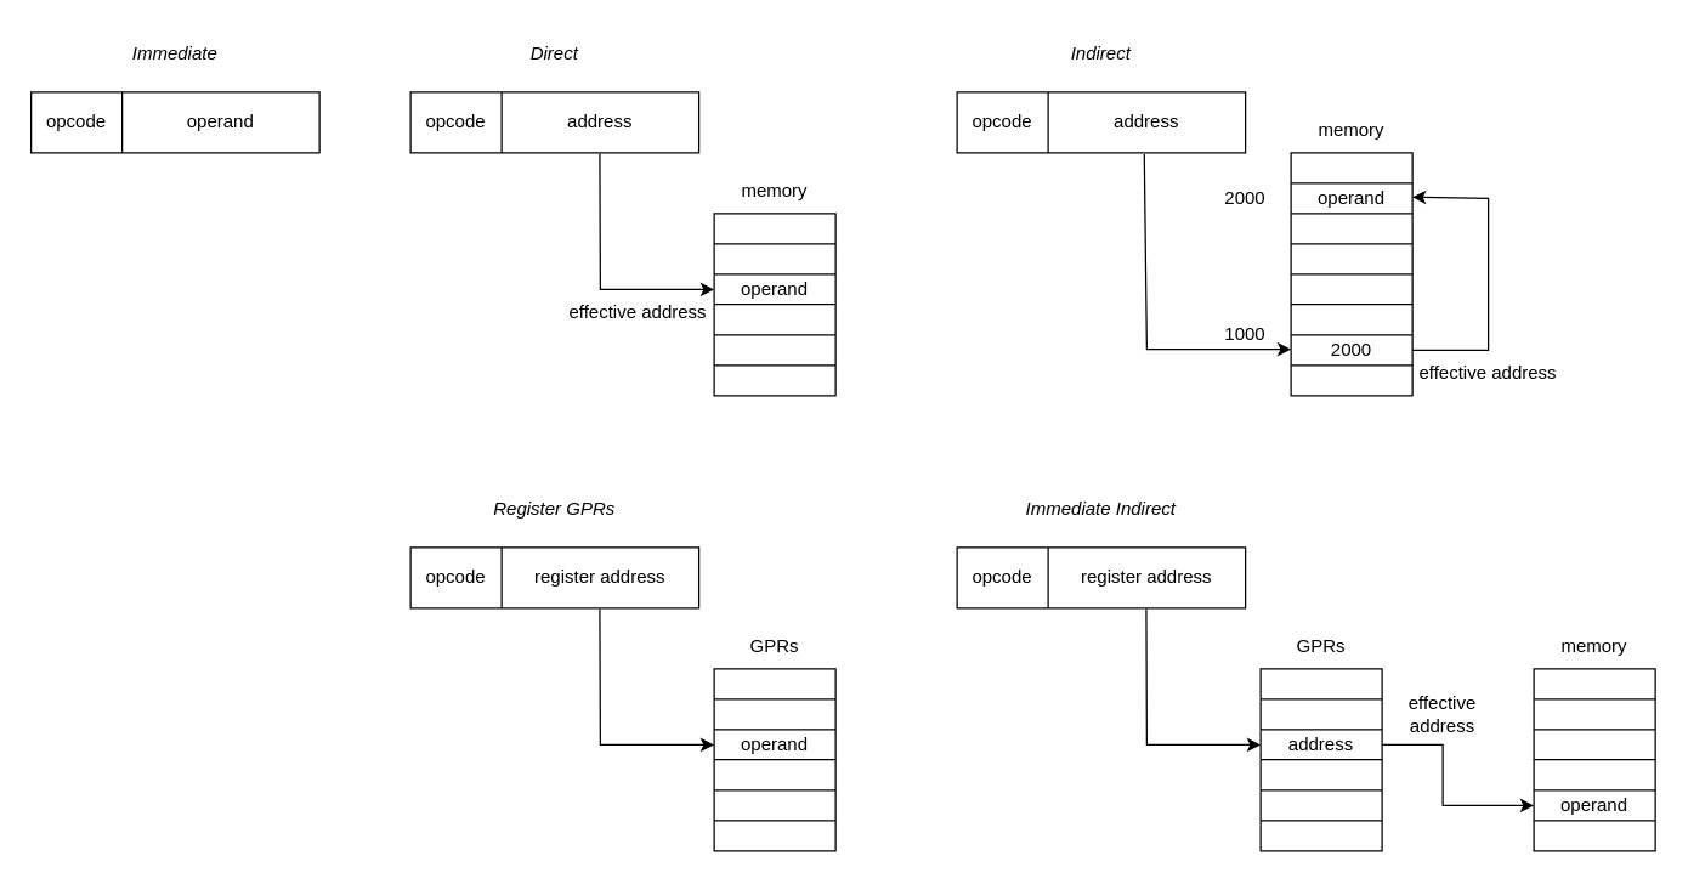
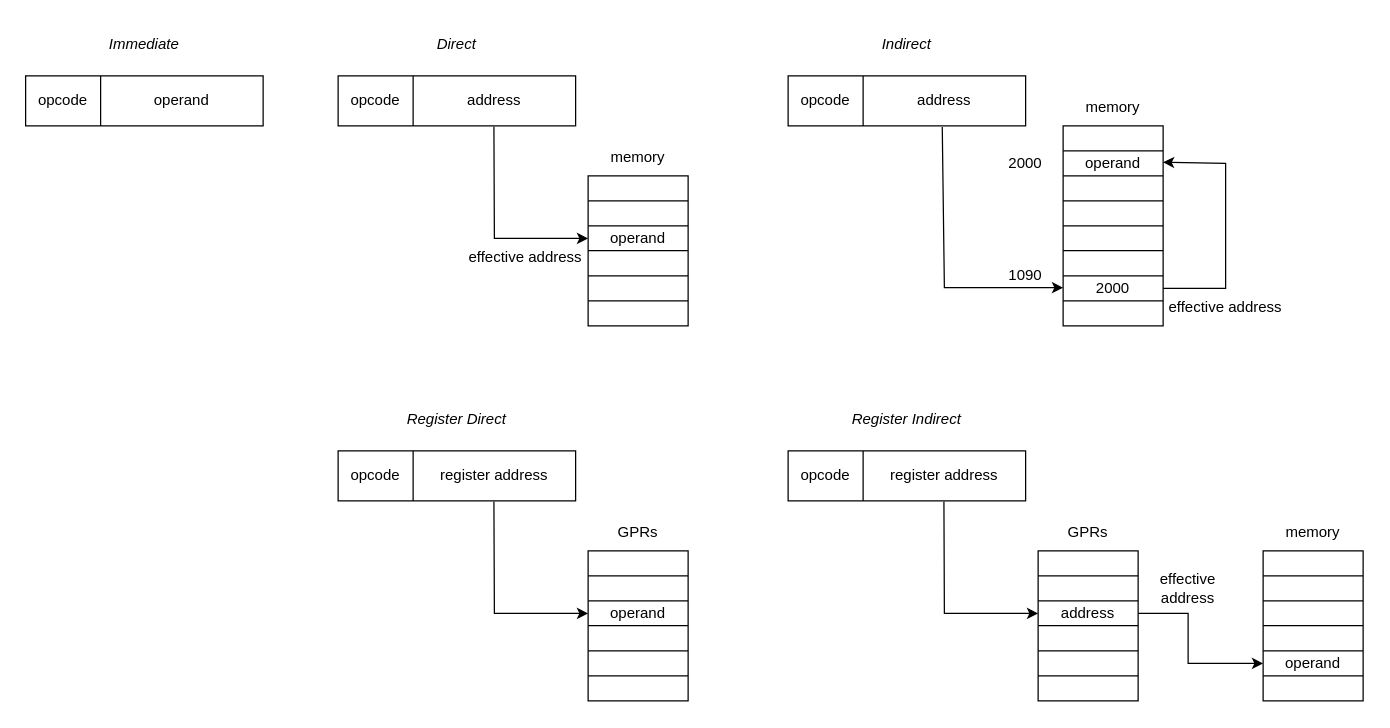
- <mxCell id="36" value="1000" style="text;html=1;strokeColor=none;fillColor=none;align=center;verticalAlign=middle;whiteSpace=wrap;rounded=0;" vertex="1" parent="1"><mxGeometry x="790" y="210" width="60" height="20" as="geometry" /></mxCell>
+ <mxCell id="36" value="1090" style="text;html=1;strokeColor=none;fillColor=none;align=center;verticalAlign=middle;whiteSpace=wrap;rounded=0;" vertex="1" parent="1"><mxGeometry x="790" y="210" width="60" height="20" as="geometry" /></mxCell>
- <mxCell id="47" value="Register GPRs" style="text;html=1;strokeColor=none;fillColor=none;align=center;verticalAlign=middle;whiteSpace=wrap;rounded=0;fontStyle=2" vertex="1" parent="1"><mxGeometry x="280" y="320" width="170" height="30" as="geometry" /></mxCell>
+ <mxCell id="47" value="Register Direct" style="text;html=1;strokeColor=none;fillColor=none;align=center;verticalAlign=middle;whiteSpace=wrap;rounded=0;fontStyle=2" vertex="1" parent="1"><mxGeometry x="280" y="320" width="170" height="30" as="geometry" /></mxCell>
- <mxCell id="60" value="Immediate Indirect" style="text;html=1;strokeColor=none;fillColor=none;align=center;verticalAlign=middle;whiteSpace=wrap;rounded=0;fontStyle=2" vertex="1" parent="1"><mxGeometry x="640" y="320" width="170" height="30" as="geometry" /></mxCell>
+ <mxCell id="60" value="Register Indirect" style="text;html=1;strokeColor=none;fillColor=none;align=center;verticalAlign=middle;whiteSpace=wrap;rounded=0;fontStyle=2" vertex="1" parent="1"><mxGeometry x="640" y="320" width="170" height="30" as="geometry" /></mxCell>
